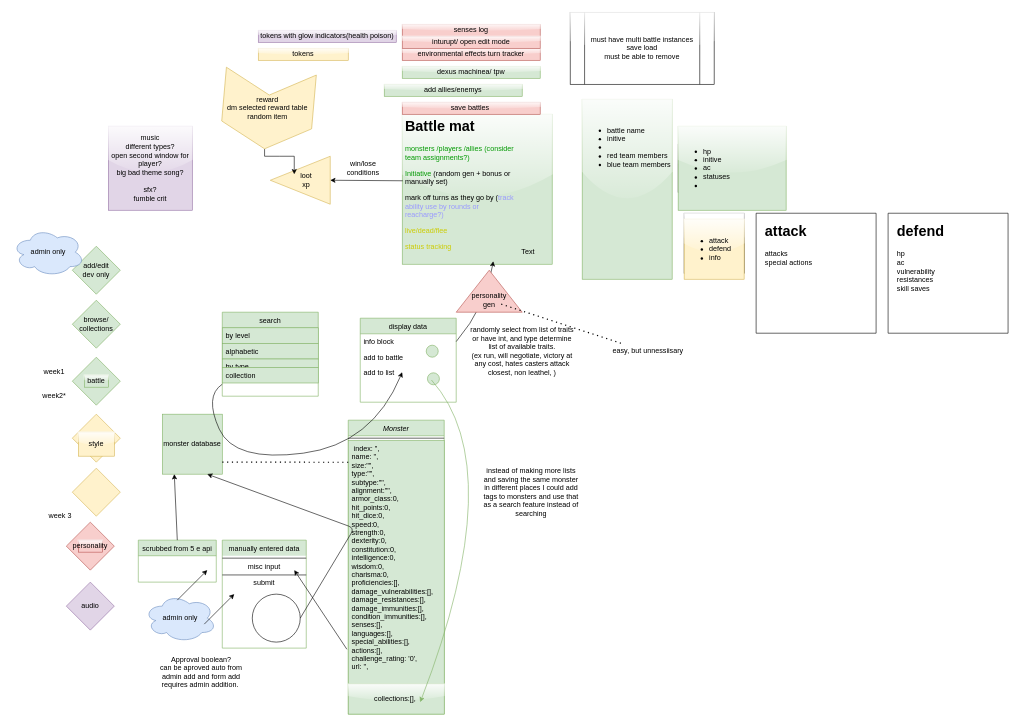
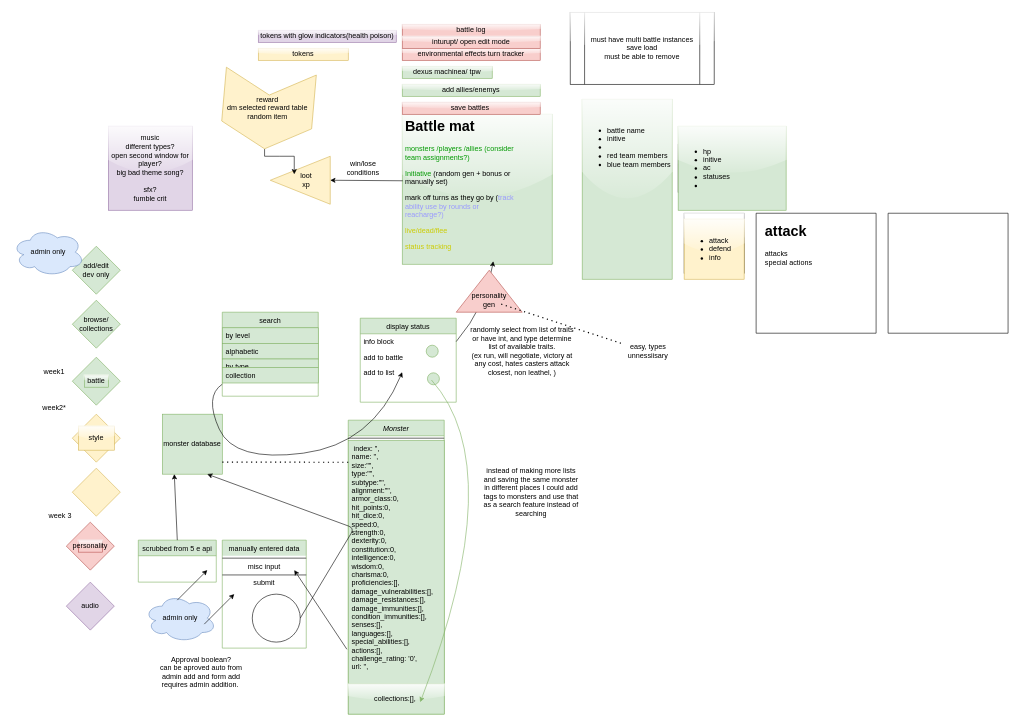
- <mxCell id="57" value="senses log" style="text;html=1;strokeColor=#b85450;fillColor=#f8cecc;align=center;verticalAlign=middle;whiteSpace=wrap;rounded=0;glass=1;" parent="1" vertex="1"><mxGeometry x="670" y="40" width="230" height="20" as="geometry" /></mxCell>
+ <mxCell id="57" value="battle log" style="text;html=1;strokeColor=#b85450;fillColor=#f8cecc;align=center;verticalAlign=middle;whiteSpace=wrap;rounded=0;glass=1;" parent="1" vertex="1"><mxGeometry x="670" y="40" width="230" height="20" as="geometry" /></mxCell>
- <mxCell id="54" value="dexus machinea/ tpw" style="text;html=1;strokeColor=#82b366;fillColor=#d5e8d4;align=center;verticalAlign=middle;whiteSpace=wrap;rounded=0;glass=1;" parent="1" vertex="1"><mxGeometry x="670" y="110" width="230" height="20" as="geometry" /></mxCell>
+ <mxCell id="54" value="dexus machinea/ tpw" style="text;html=1;strokeColor=#82b366;fillColor=#d5e8d4;align=center;verticalAlign=middle;whiteSpace=wrap;rounded=0;glass=1;" parent="1" vertex="1"><mxGeometry x="670" y="110" width="150" height="20" as="geometry" /></mxCell>
- <mxCell id="44" value="add allies/enemys" style="text;html=1;strokeColor=#82b366;fillColor=#d5e8d4;align=center;verticalAlign=middle;whiteSpace=wrap;rounded=0;glass=1;" parent="1" vertex="1"><mxGeometry x="640" y="140" width="230" height="20" as="geometry" /></mxCell>
+ <mxCell id="44" value="add allies/enemys" style="text;html=1;strokeColor=#82b366;fillColor=#d5e8d4;align=center;verticalAlign=middle;whiteSpace=wrap;rounded=0;glass=1;" parent="1" vertex="1"><mxGeometry x="670" y="140" width="230" height="20" as="geometry" /></mxCell>
- <mxCell id="56" value="Text" style="text;html=1;strokeColor=none;fillColor=none;align=center;verticalAlign=middle;whiteSpace=wrap;rounded=0;glass=1;" parent="1" vertex="1"><mxGeometry x="860" y="410" width="40" height="20" as="geometry" /></mxCell>
- <mxCell id="89" value="&lt;h1&gt;defend&lt;/h1&gt;&lt;div&gt;hp&lt;/div&gt;&lt;div&gt;ac&lt;/div&gt;&lt;div&gt;vulnerability&lt;/div&gt;&lt;div&gt;resistances&lt;/div&gt;&lt;div&gt;skill saves&lt;/div&gt;" style="text;html=1;strokeColor=none;fillColor=none;spacing=5;spacingTop=-20;whiteSpace=wrap;overflow=hidden;rounded=0;" vertex="1" parent="88"><mxGeometry x="10" y="10" width="190" height="120" as="geometry" /></mxCell>
- <mxCell id="25" value="display data" style="swimlane;fontStyle=0;align=center;verticalAlign=top;childLayout=stackLayout;horizontal=1;startSize=26;horizontalStack=0;resizeParent=1;resizeLast=0;collapsible=1;marginBottom=0;rounded=0;shadow=0;strokeWidth=1;fillColor=#d5e8d4;strokeColor=#82b366;" parent="1" vertex="1"><mxGeometry x="600" y="530" width="160" height="140" as="geometry"><mxRectangle x="550" y="140" width="160" height="26" as="alternateBounds" /></mxGeometry></mxCell>
+ <mxCell id="25" value="display status" style="swimlane;fontStyle=0;align=center;verticalAlign=top;childLayout=stackLayout;horizontal=1;startSize=26;horizontalStack=0;resizeParent=1;resizeLast=0;collapsible=1;marginBottom=0;rounded=0;shadow=0;strokeWidth=1;fillColor=#d5e8d4;strokeColor=#82b366;" parent="1" vertex="1"><mxGeometry x="600" y="530" width="160" height="140" as="geometry"><mxRectangle x="550" y="140" width="160" height="26" as="alternateBounds" /></mxGeometry></mxCell>
- <mxCell id="85" value="easy, but unnessiisary" style="text;html=1;strokeColor=none;fillColor=none;align=center;verticalAlign=middle;whiteSpace=wrap;rounded=0;" vertex="1" parent="1"><mxGeometry x="1020" y="558.75" width="120" height="52.5" as="geometry" /></mxCell>
+ <mxCell id="85" value="easy, types unnessiisary" style="text;html=1;strokeColor=none;fillColor=none;align=center;verticalAlign=middle;whiteSpace=wrap;rounded=0;" vertex="1" parent="1"><mxGeometry x="1020" y="558.75" width="120" height="52.5" as="geometry" /></mxCell>
- <mxCell id="67" value="week2*" style="text;html=1;strokeColor=none;fillColor=none;align=center;verticalAlign=middle;whiteSpace=wrap;rounded=0;glass=1;" parent="1" vertex="1"><mxGeometry x="70" y="650" width="40" height="20" as="geometry" /></mxCell>
+ <mxCell id="67" value="week2*" style="text;html=1;strokeColor=none;fillColor=none;align=center;verticalAlign=middle;whiteSpace=wrap;rounded=0;glass=1;" parent="1" vertex="1"><mxGeometry x="70" y="670" width="40" height="20" as="geometry" /></mxCell>
- <mxCell id="63" value="style" style="text;html=1;strokeColor=#d6b656;fillColor=#fff2cc;align=center;verticalAlign=middle;whiteSpace=wrap;rounded=0;glass=1;" parent="1" vertex="1"><mxGeometry x="130" y="720" width="60" height="40" as="geometry" /></mxCell>
+ <mxCell id="63" value="style" style="text;html=1;strokeColor=#d6b656;fillColor=#fff2cc;align=center;verticalAlign=middle;whiteSpace=wrap;rounded=0;glass=1;" parent="1" vertex="1"><mxGeometry x="130" y="710" width="60" height="40" as="geometry" /></mxCell>
